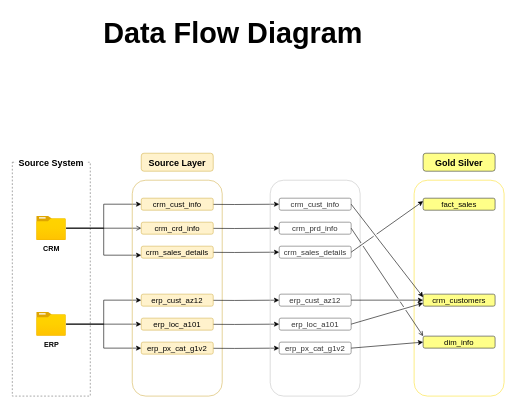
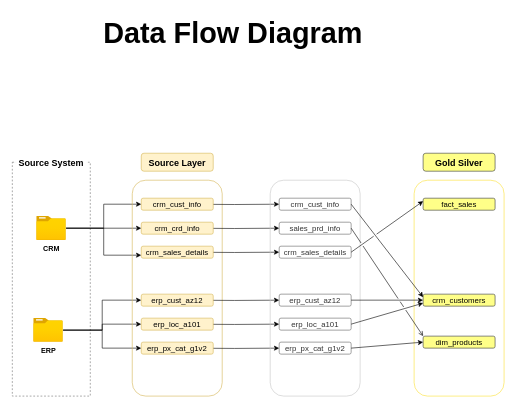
- <mxCell id="6" style="edgeStyle=orthogonalEdgeStyle;rounded=0;orthogonalLoop=1;jettySize=auto;html=1;endArrow=open;" parent="1" source="8" target="20" edge="1"><mxGeometry relative="1" as="geometry" /></mxCell>
+ <mxCell id="6" style="edgeStyle=orthogonalEdgeStyle;rounded=0;orthogonalLoop=1;jettySize=auto;html=1;" parent="1" source="8" target="20" edge="1"><mxGeometry relative="1" as="geometry" /></mxCell>
- <mxCell id="30" value="&lt;font style=&quot;font-size: 13px;&quot;&gt;crm_prd_info&lt;/font&gt;" style="rounded=1;whiteSpace=wrap;html=1;fillColor=none;strokeColor=#666666;fontColor=#333333;" parent="1" vertex="1"><mxGeometry x="465" y="370" width="120" height="20" as="geometry" /></mxCell>
+ <mxCell id="30" value="&lt;font style=&quot;font-size: 13px;&quot;&gt;sales_prd_info&lt;/font&gt;" style="rounded=1;whiteSpace=wrap;html=1;fillColor=none;strokeColor=#666666;fontColor=#333333;" parent="1" vertex="1"><mxGeometry x="465" y="370" width="120" height="20" as="geometry" /></mxCell>
- <mxCell id="12" value="&lt;b&gt;ERP&lt;/b&gt;" style="image;aspect=fixed;html=1;points=[];align=center;fontSize=12;image=img/lib/azure2/general/Folder_Blank.svg;" parent="1" vertex="1"><mxGeometry x="60.35" y="520" width="49.29" height="40" as="geometry" /></mxCell>
+ <mxCell id="12" value="&lt;b&gt;ERP&lt;/b&gt;" style="image;aspect=fixed;html=1;points=[];align=center;fontSize=12;image=img/lib/azure2/general/Folder_Blank.svg;" parent="1" vertex="1"><mxGeometry x="55.35" y="530" width="49.29" height="40" as="geometry" /></mxCell>
- <mxCell id="37" value="&lt;font style=&quot;font-size: 13px;&quot;&gt;dim_info&lt;/font&gt;" style="rounded=1;whiteSpace=wrap;html=1;fillColor=#ffff88;strokeColor=#36393d;" vertex="1" parent="1"><mxGeometry x="705" y="560" width="120" height="20" as="geometry" /></mxCell>
+ <mxCell id="37" value="&lt;font style=&quot;font-size: 13px;&quot;&gt;dim_products&lt;/font&gt;" style="rounded=1;whiteSpace=wrap;html=1;fillColor=#ffff88;strokeColor=#36393d;" vertex="1" parent="1"><mxGeometry x="705" y="560" width="120" height="20" as="geometry" /></mxCell>
